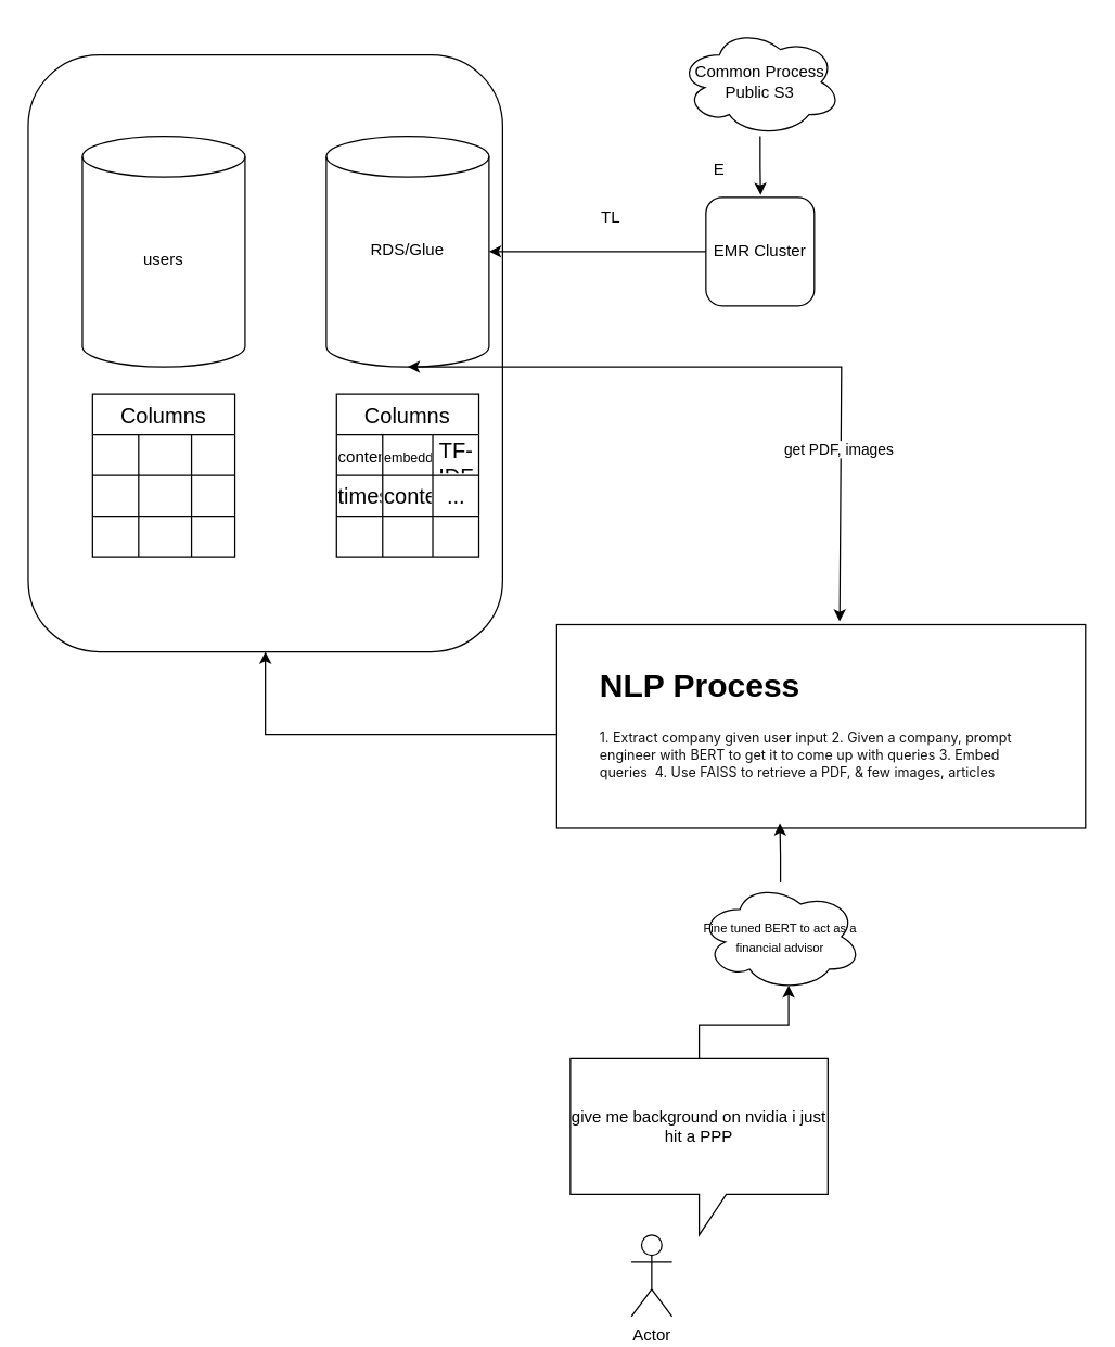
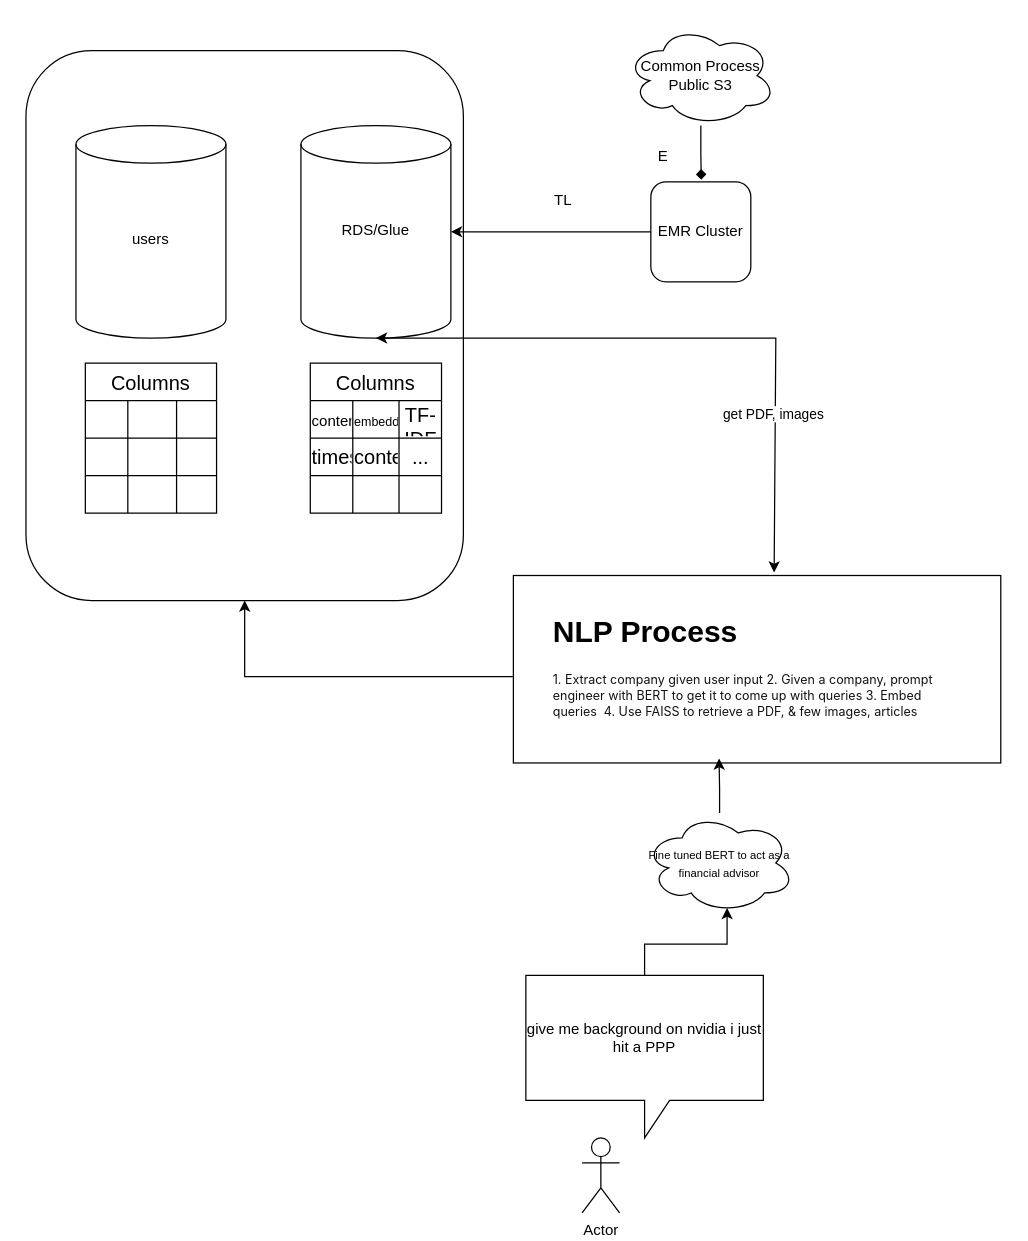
- <mxCell id="26" value="" style="edgeStyle=orthogonalEdgeStyle;rounded=0;orthogonalLoop=1;jettySize=auto;html=1;entryX=0.504;entryY=-0.022;entryDx=0;entryDy=0;entryPerimeter=0;" edge="1" parent="1" source="22" target="23"><mxGeometry relative="1" as="geometry"><mxPoint x="560" y="100" as="sourcePoint" /><mxPoint x="560" y="145" as="targetPoint" /></mxGeometry></mxCell>
+ <mxCell id="26" value="" style="edgeStyle=orthogonalEdgeStyle;rounded=0;orthogonalLoop=1;jettySize=auto;html=1;entryX=0.504;entryY=-0.022;entryDx=0;entryDy=0;entryPerimeter=0;endArrow=diamond;" edge="1" parent="1" source="22" target="23"><mxGeometry relative="1" as="geometry"><mxPoint x="560" y="100" as="sourcePoint" /><mxPoint x="560" y="145" as="targetPoint" /></mxGeometry></mxCell>
